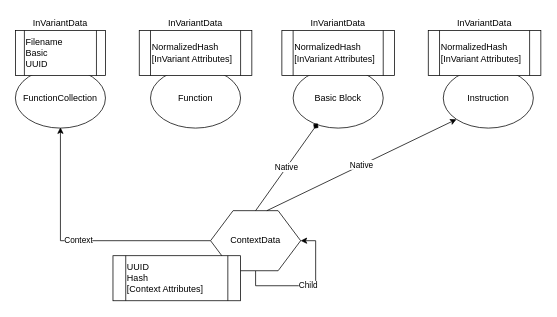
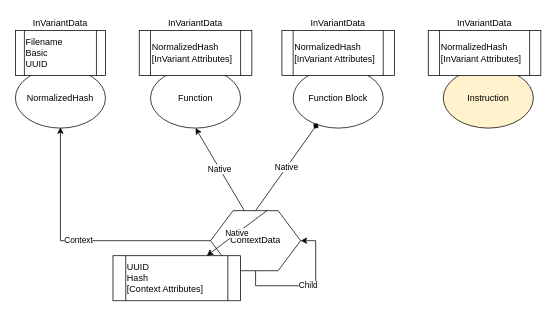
- <mxCell id="2" value="FunctionCollection" style="ellipse;whiteSpace=wrap;html=1;" vertex="1" parent="1"><mxGeometry x="20" y="90" width="120" height="80" as="geometry" /></mxCell>
+ <mxCell id="2" value="NormalizedHash" style="ellipse;whiteSpace=wrap;html=1;" vertex="1" parent="1"><mxGeometry x="20" y="90" width="120" height="80" as="geometry" /></mxCell>
- <mxCell id="4" value="Basic Block" style="ellipse;whiteSpace=wrap;html=1;" vertex="1" parent="1"><mxGeometry x="390" y="90" width="120" height="80" as="geometry" /></mxCell>
+ <mxCell id="4" value="Function Block" style="ellipse;whiteSpace=wrap;html=1;" vertex="1" parent="1"><mxGeometry x="390" y="90" width="120" height="80" as="geometry" /></mxCell>
- <mxCell id="5" value="Instruction" style="ellipse;whiteSpace=wrap;html=1;" vertex="1" parent="1"><mxGeometry x="590" y="90" width="120" height="80" as="geometry" /></mxCell>
+ <mxCell id="5" value="Instruction" style="ellipse;whiteSpace=wrap;html=1;fillColor=#fff2cc;" vertex="1" parent="1"><mxGeometry x="590" y="90" width="120" height="80" as="geometry" /></mxCell>
- <mxCell id="21" value="Native" style="rounded=0;orthogonalLoop=1;jettySize=auto;html=1;exitX=0.625;exitY=0;exitDx=0;exitDy=0;entryX=0;entryY=1;entryDx=0;entryDy=0;" edge="1" parent="1" source="13" target="5"><mxGeometry relative="1" as="geometry"><mxPoint x="510" y="330" as="sourcePoint" /><mxPoint x="445" y="220" as="targetPoint" /></mxGeometry></mxCell>
+ <mxCell id="21" value="Native" style="rounded=0;orthogonalLoop=1;jettySize=auto;html=1;exitX=0.625;exitY=0;exitDx=0;exitDy=0;" edge="1" parent="1" source="13" target="14"><mxGeometry relative="1" as="geometry"><mxPoint x="510" y="330" as="sourcePoint" /><mxPoint x="445" y="220" as="targetPoint" /></mxGeometry></mxCell>
+ <mxCell id="19" value="Native" style="rounded=0;orthogonalLoop=1;jettySize=auto;html=1;exitX=0.375;exitY=0;exitDx=0;exitDy=0;entryX=0.5;entryY=1;entryDx=0;entryDy=0;" edge="1" parent="1" source="13" target="3"><mxGeometry relative="1" as="geometry"><mxPoint x="335" y="280" as="sourcePoint" /><mxPoint x="135" y="129" as="targetPoint" /></mxGeometry></mxCell>
